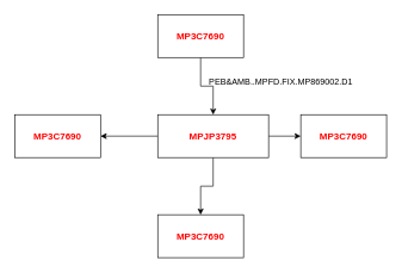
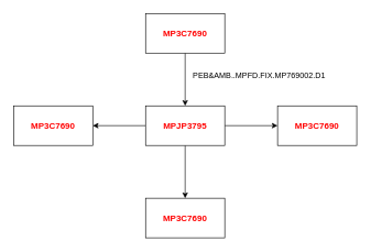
- <mxCell id="11" value="PEB&amp;AMB..MPFD.FIX.MP869002.D1" style="text;html=1;" vertex="1" parent="1"><mxGeometry x="290" y="100" width="230" height="30" as="geometry" /></mxCell>
+ <mxCell id="11" value="PEB&amp;AMB..MPFD.FIX.MP769002.D1" style="text;html=1;" vertex="1" parent="1"><mxGeometry x="290" y="100" width="230" height="30" as="geometry" /></mxCell>
- <mxCell id="7" value="&lt;font color=&quot;#ff0000&quot; face=&quot;arial&quot;&gt;&lt;span style=&quot;font-size: 13.333px&quot;&gt;&lt;b&gt;MPJP3795&lt;/b&gt;&lt;/span&gt;&lt;/font&gt;" style="rounded=0;whiteSpace=wrap;html=1;" vertex="1" parent="1"><mxGeometry x="220" y="160" width="155" height="60" as="geometry" /></mxCell>
+ <mxCell id="7" value="&lt;font color=&quot;#ff0000&quot; face=&quot;arial&quot;&gt;&lt;span style=&quot;font-size: 13.333px&quot;&gt;&lt;b&gt;MPJP3795&lt;/b&gt;&lt;/span&gt;&lt;/font&gt;" style="rounded=0;whiteSpace=wrap;html=1;" vertex="1" parent="1"><mxGeometry x="220" y="160" width="120" height="60" as="geometry" /></mxCell>
